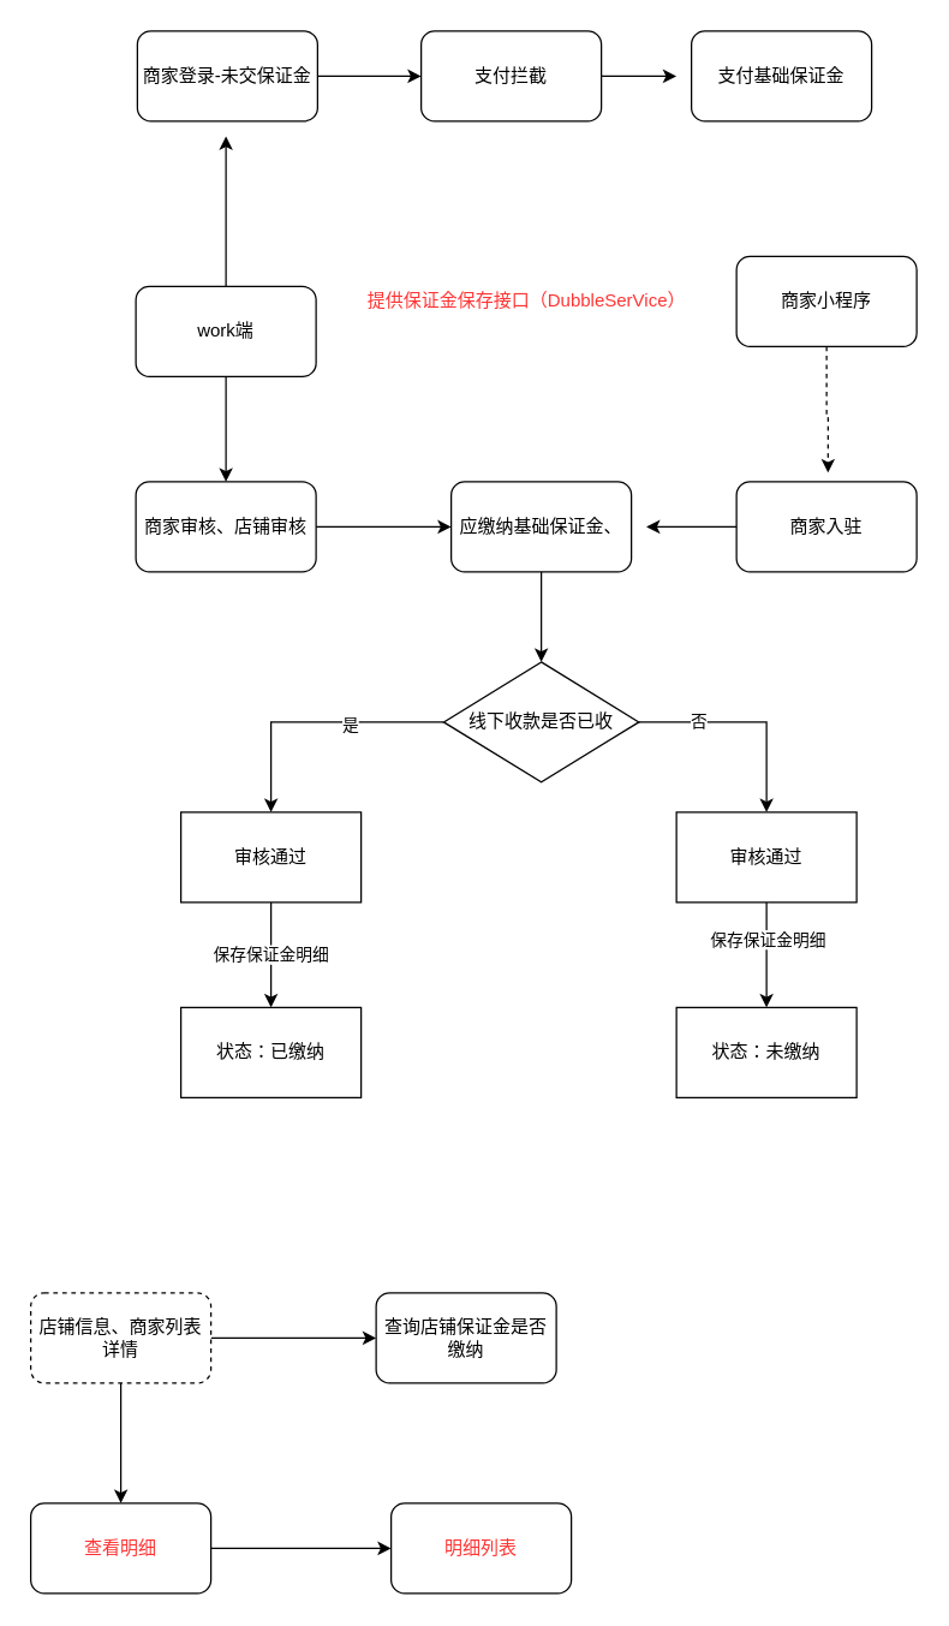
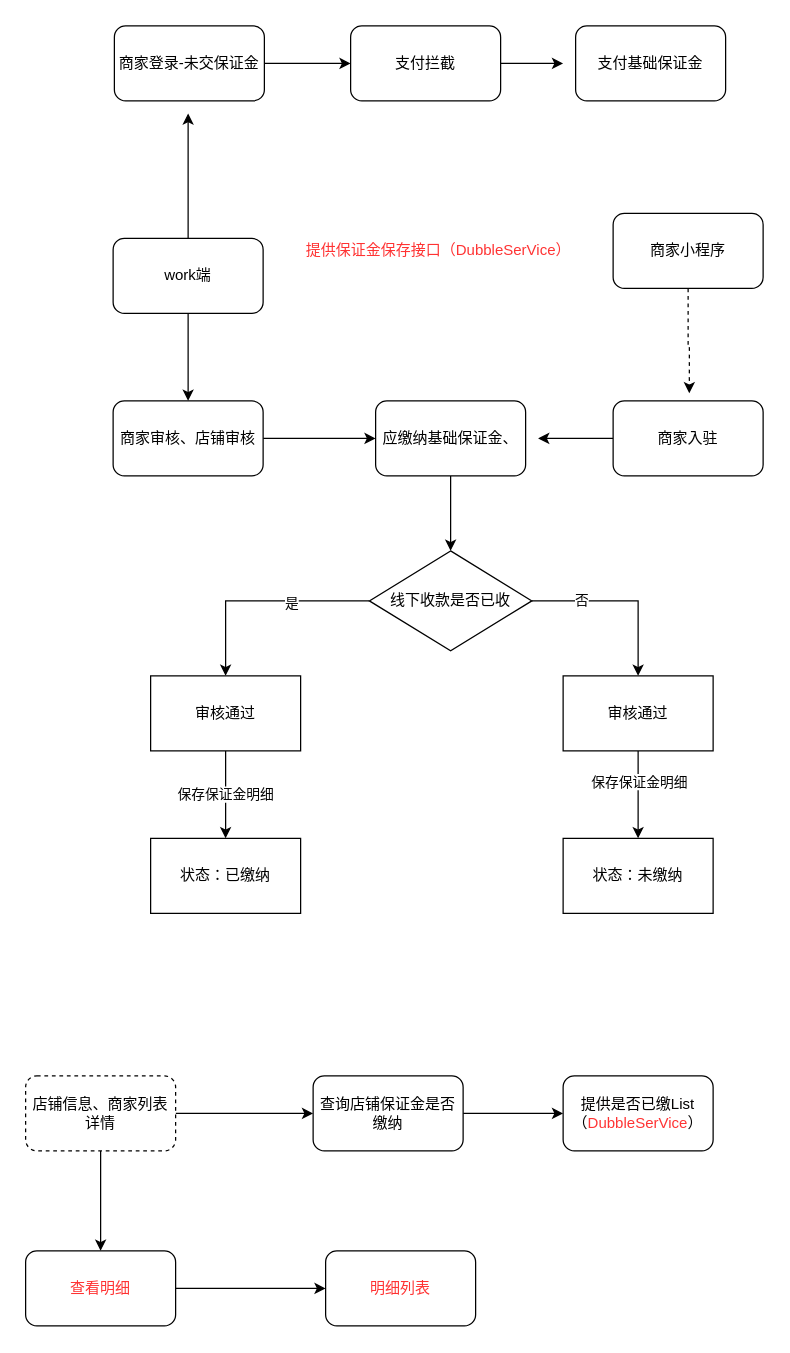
+ <mxCell id="34" value="" style="edgeStyle=orthogonalEdgeStyle;rounded=0;orthogonalLoop=1;jettySize=auto;html=1;fontColor=#000000;" edge="1" parent="1" source="35" target="36"><mxGeometry relative="1" as="geometry" /></mxCell>
+ <mxCell id="36" value="&lt;font color=&quot;#030101&quot;&gt;提供是否已缴List（&lt;/font&gt;&lt;span style=&quot;&quot;&gt;DubbleSerVice&lt;/span&gt;&lt;font color=&quot;#030101&quot;&gt;）&lt;/font&gt;" style="whiteSpace=wrap;html=1;fontColor=#FF3333;rounded=1;" vertex="1" parent="1"><mxGeometry x="450" y="860" width="120" height="60" as="geometry" /></mxCell>
